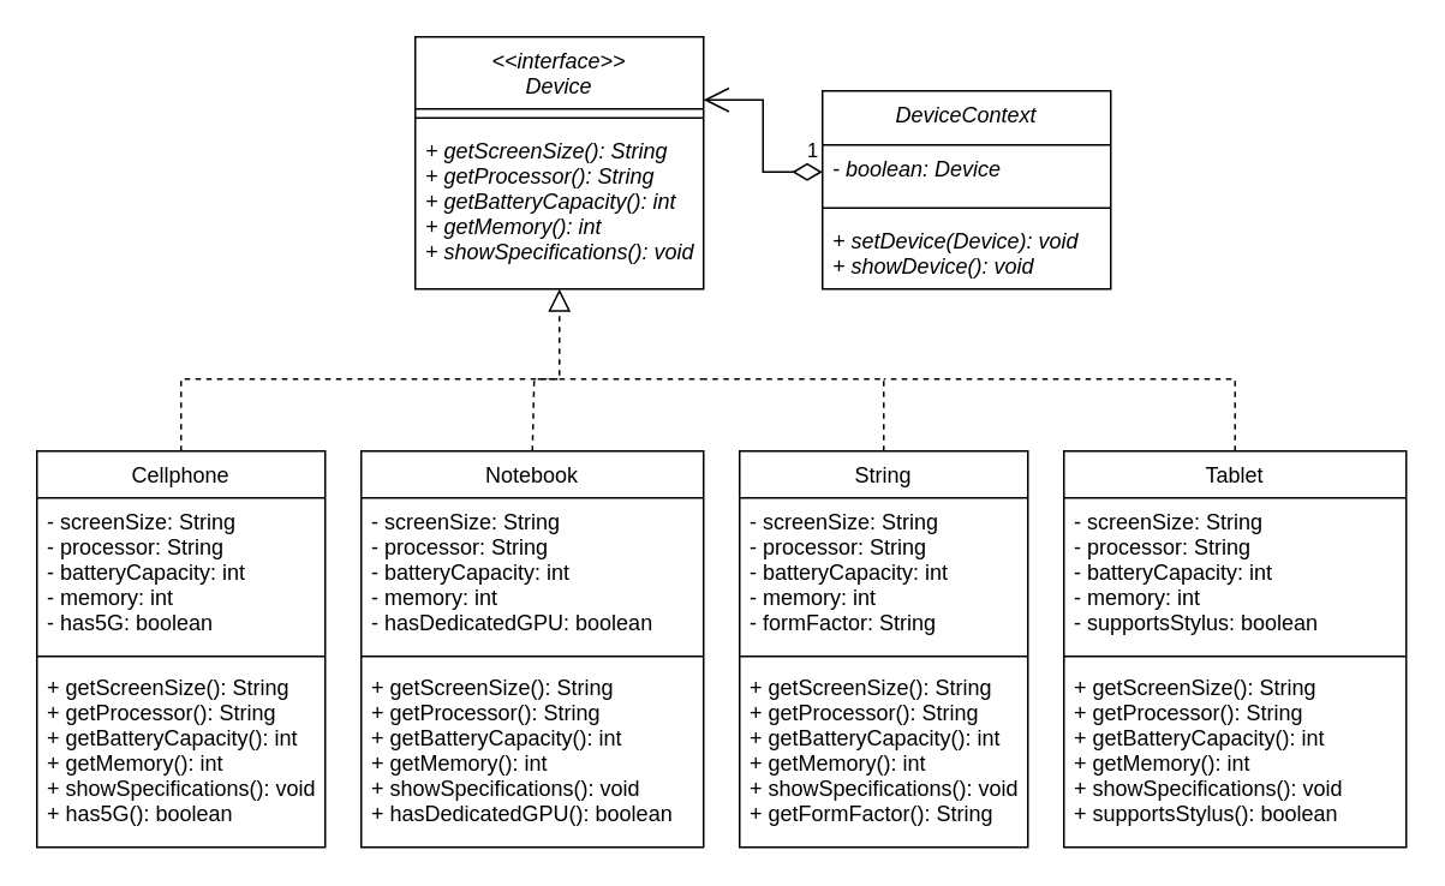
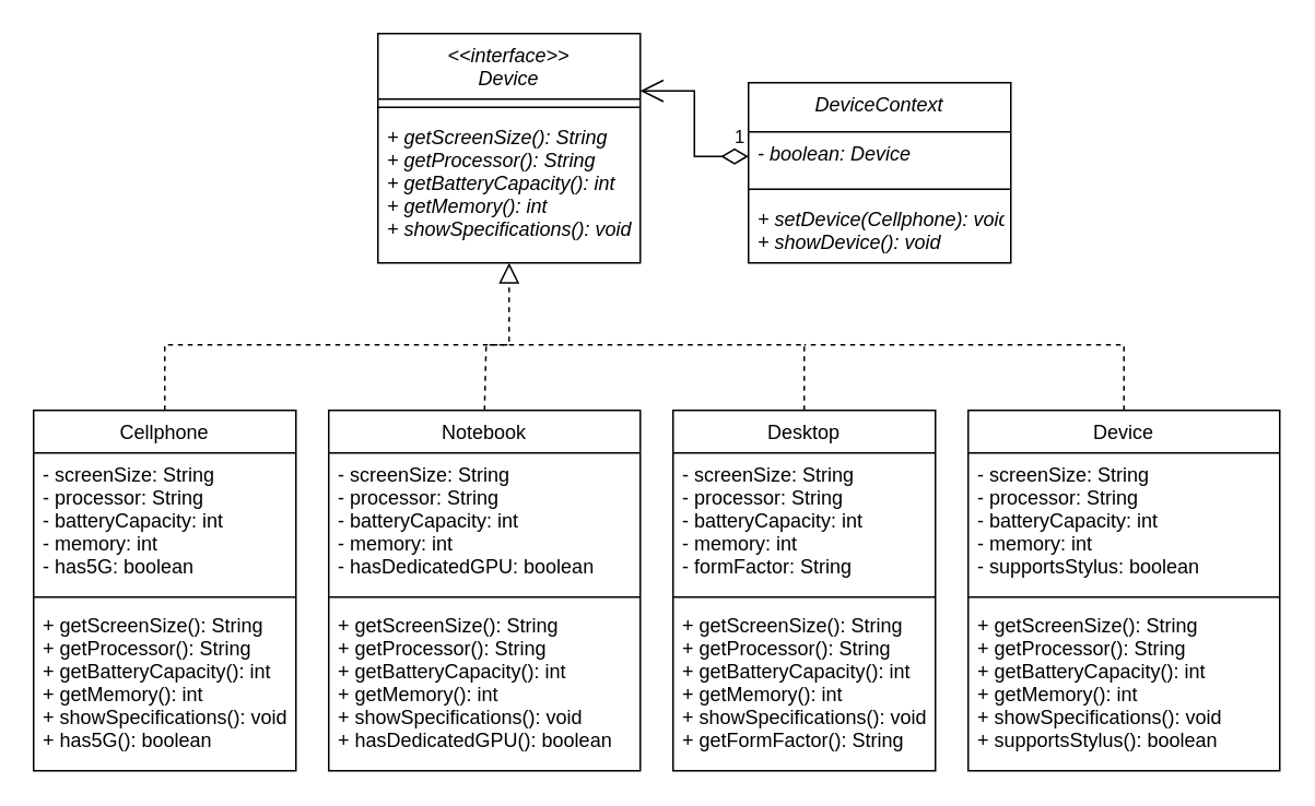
- <mxCell id="28" value="+ setDevice(Device): void&#10;+ showDevice(): void" style="text;align=left;verticalAlign=top;spacingLeft=4;spacingRight=4;overflow=hidden;rotatable=0;points=[[0,0.5],[1,0.5]];portConstraint=eastwest;fontStyle=2" parent="25" vertex="1"><mxGeometry y="70" width="160" height="40" as="geometry" /></mxCell>
+ <mxCell id="28" value="+ setDevice(Cellphone): void&#10;+ showDevice(): void" style="text;align=left;verticalAlign=top;spacingLeft=4;spacingRight=4;overflow=hidden;rotatable=0;points=[[0,0.5],[1,0.5]];portConstraint=eastwest;fontStyle=2" parent="25" vertex="1"><mxGeometry y="70" width="160" height="40" as="geometry" /></mxCell>
- <mxCell id="15" value="String" style="swimlane;fontStyle=0;align=center;verticalAlign=top;childLayout=stackLayout;horizontal=1;startSize=26;horizontalStack=0;resizeParent=1;resizeLast=0;collapsible=1;marginBottom=0;rounded=0;shadow=0;strokeWidth=1;" parent="1" vertex="1"><mxGeometry x="410" y="250" width="160" height="220" as="geometry"><mxRectangle x="130" y="380" width="160" height="26" as="alternateBounds" /></mxGeometry></mxCell>
+ <mxCell id="15" value="Desktop" style="swimlane;fontStyle=0;align=center;verticalAlign=top;childLayout=stackLayout;horizontal=1;startSize=26;horizontalStack=0;resizeParent=1;resizeLast=0;collapsible=1;marginBottom=0;rounded=0;shadow=0;strokeWidth=1;" parent="1" vertex="1"><mxGeometry x="410" y="250" width="160" height="220" as="geometry"><mxRectangle x="130" y="380" width="160" height="26" as="alternateBounds" /></mxGeometry></mxCell>
- <mxCell id="20" value="Tablet" style="swimlane;fontStyle=0;align=center;verticalAlign=top;childLayout=stackLayout;horizontal=1;startSize=26;horizontalStack=0;resizeParent=1;resizeLast=0;collapsible=1;marginBottom=0;rounded=0;shadow=0;strokeWidth=1;" parent="1" vertex="1"><mxGeometry x="590" y="250" width="190" height="220" as="geometry"><mxRectangle x="130" y="380" width="160" height="26" as="alternateBounds" /></mxGeometry></mxCell>
+ <mxCell id="20" value="Device" style="swimlane;fontStyle=0;align=center;verticalAlign=top;childLayout=stackLayout;horizontal=1;startSize=26;horizontalStack=0;resizeParent=1;resizeLast=0;collapsible=1;marginBottom=0;rounded=0;shadow=0;strokeWidth=1;" parent="1" vertex="1"><mxGeometry x="590" y="250" width="190" height="220" as="geometry"><mxRectangle x="130" y="380" width="160" height="26" as="alternateBounds" /></mxGeometry></mxCell>
